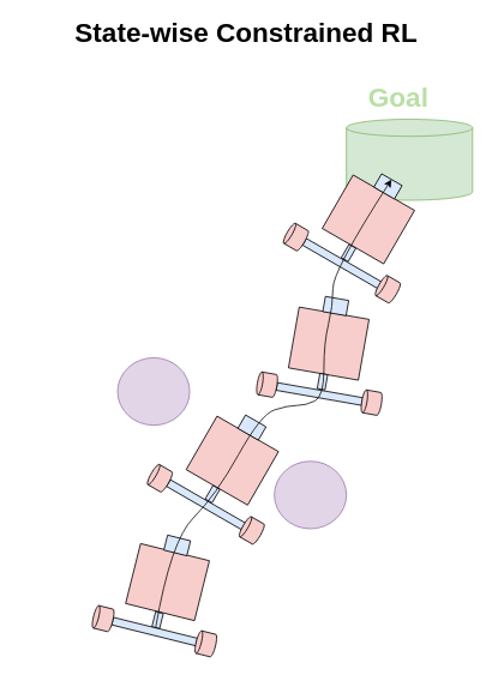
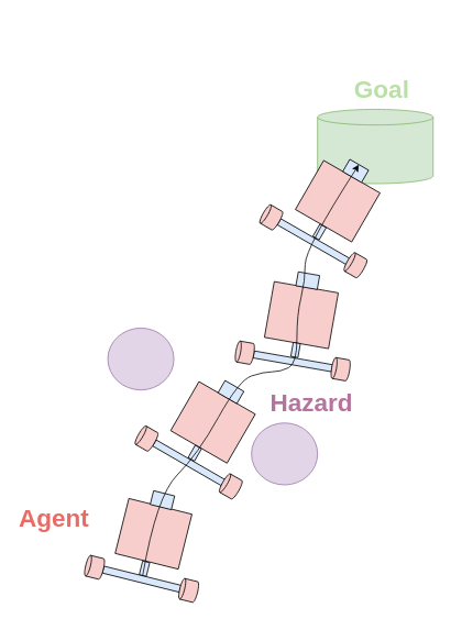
- <mxCell id="37" value="&lt;font style=&quot;color: rgb(0, 0, 0);&quot;&gt;State-wise Constrained RL&lt;/font&gt;" style="text;html=1;align=center;verticalAlign=middle;whiteSpace=wrap;rounded=0;fontSize=30;fontColor=#B9E0A5;fontStyle=1" parent="1" vertex="1"><mxGeometry x="80" y="20" width="386" height="30" as="geometry" /></mxCell>
- <mxCell id="11" value="Goal" style="text;html=1;align=center;verticalAlign=middle;whiteSpace=wrap;rounded=0;fontSize=30;fontColor=#B9E0A5;fontStyle=1" parent="1" vertex="1"><mxGeometry x="404" y="92" width="76" height="30" as="geometry" /></mxCell>
+ <mxCell id="11" value="Goal" style="text;html=1;align=center;verticalAlign=middle;whiteSpace=wrap;rounded=0;fontSize=30;fontColor=#B9E0A5;fontStyle=1" parent="1" vertex="1"><mxGeometry x="424" y="92" width="76" height="30" as="geometry" /></mxCell>
+ <mxCell id="13" value="&lt;font style=&quot;color: rgb(181, 115, 157);&quot;&gt;Hazard&lt;/font&gt;" style="text;html=1;align=center;verticalAlign=middle;whiteSpace=wrap;rounded=0;fontSize=30;fontColor=#B9E0A5;fontStyle=1" parent="1" vertex="1"><mxGeometry x="324" y="472" width="106" height="30" as="geometry" /></mxCell>
+ <mxCell id="12" value="&lt;font style=&quot;color: rgb(234, 107, 102);&quot;&gt;Agent&lt;/font&gt;" style="text;html=1;align=center;verticalAlign=middle;whiteSpace=wrap;rounded=0;fontSize=30;fontColor=#B9E0A5;fontStyle=1" parent="1" vertex="1"><mxGeometry x="20" y="612" width="90" height="30" as="geometry" /></mxCell>
